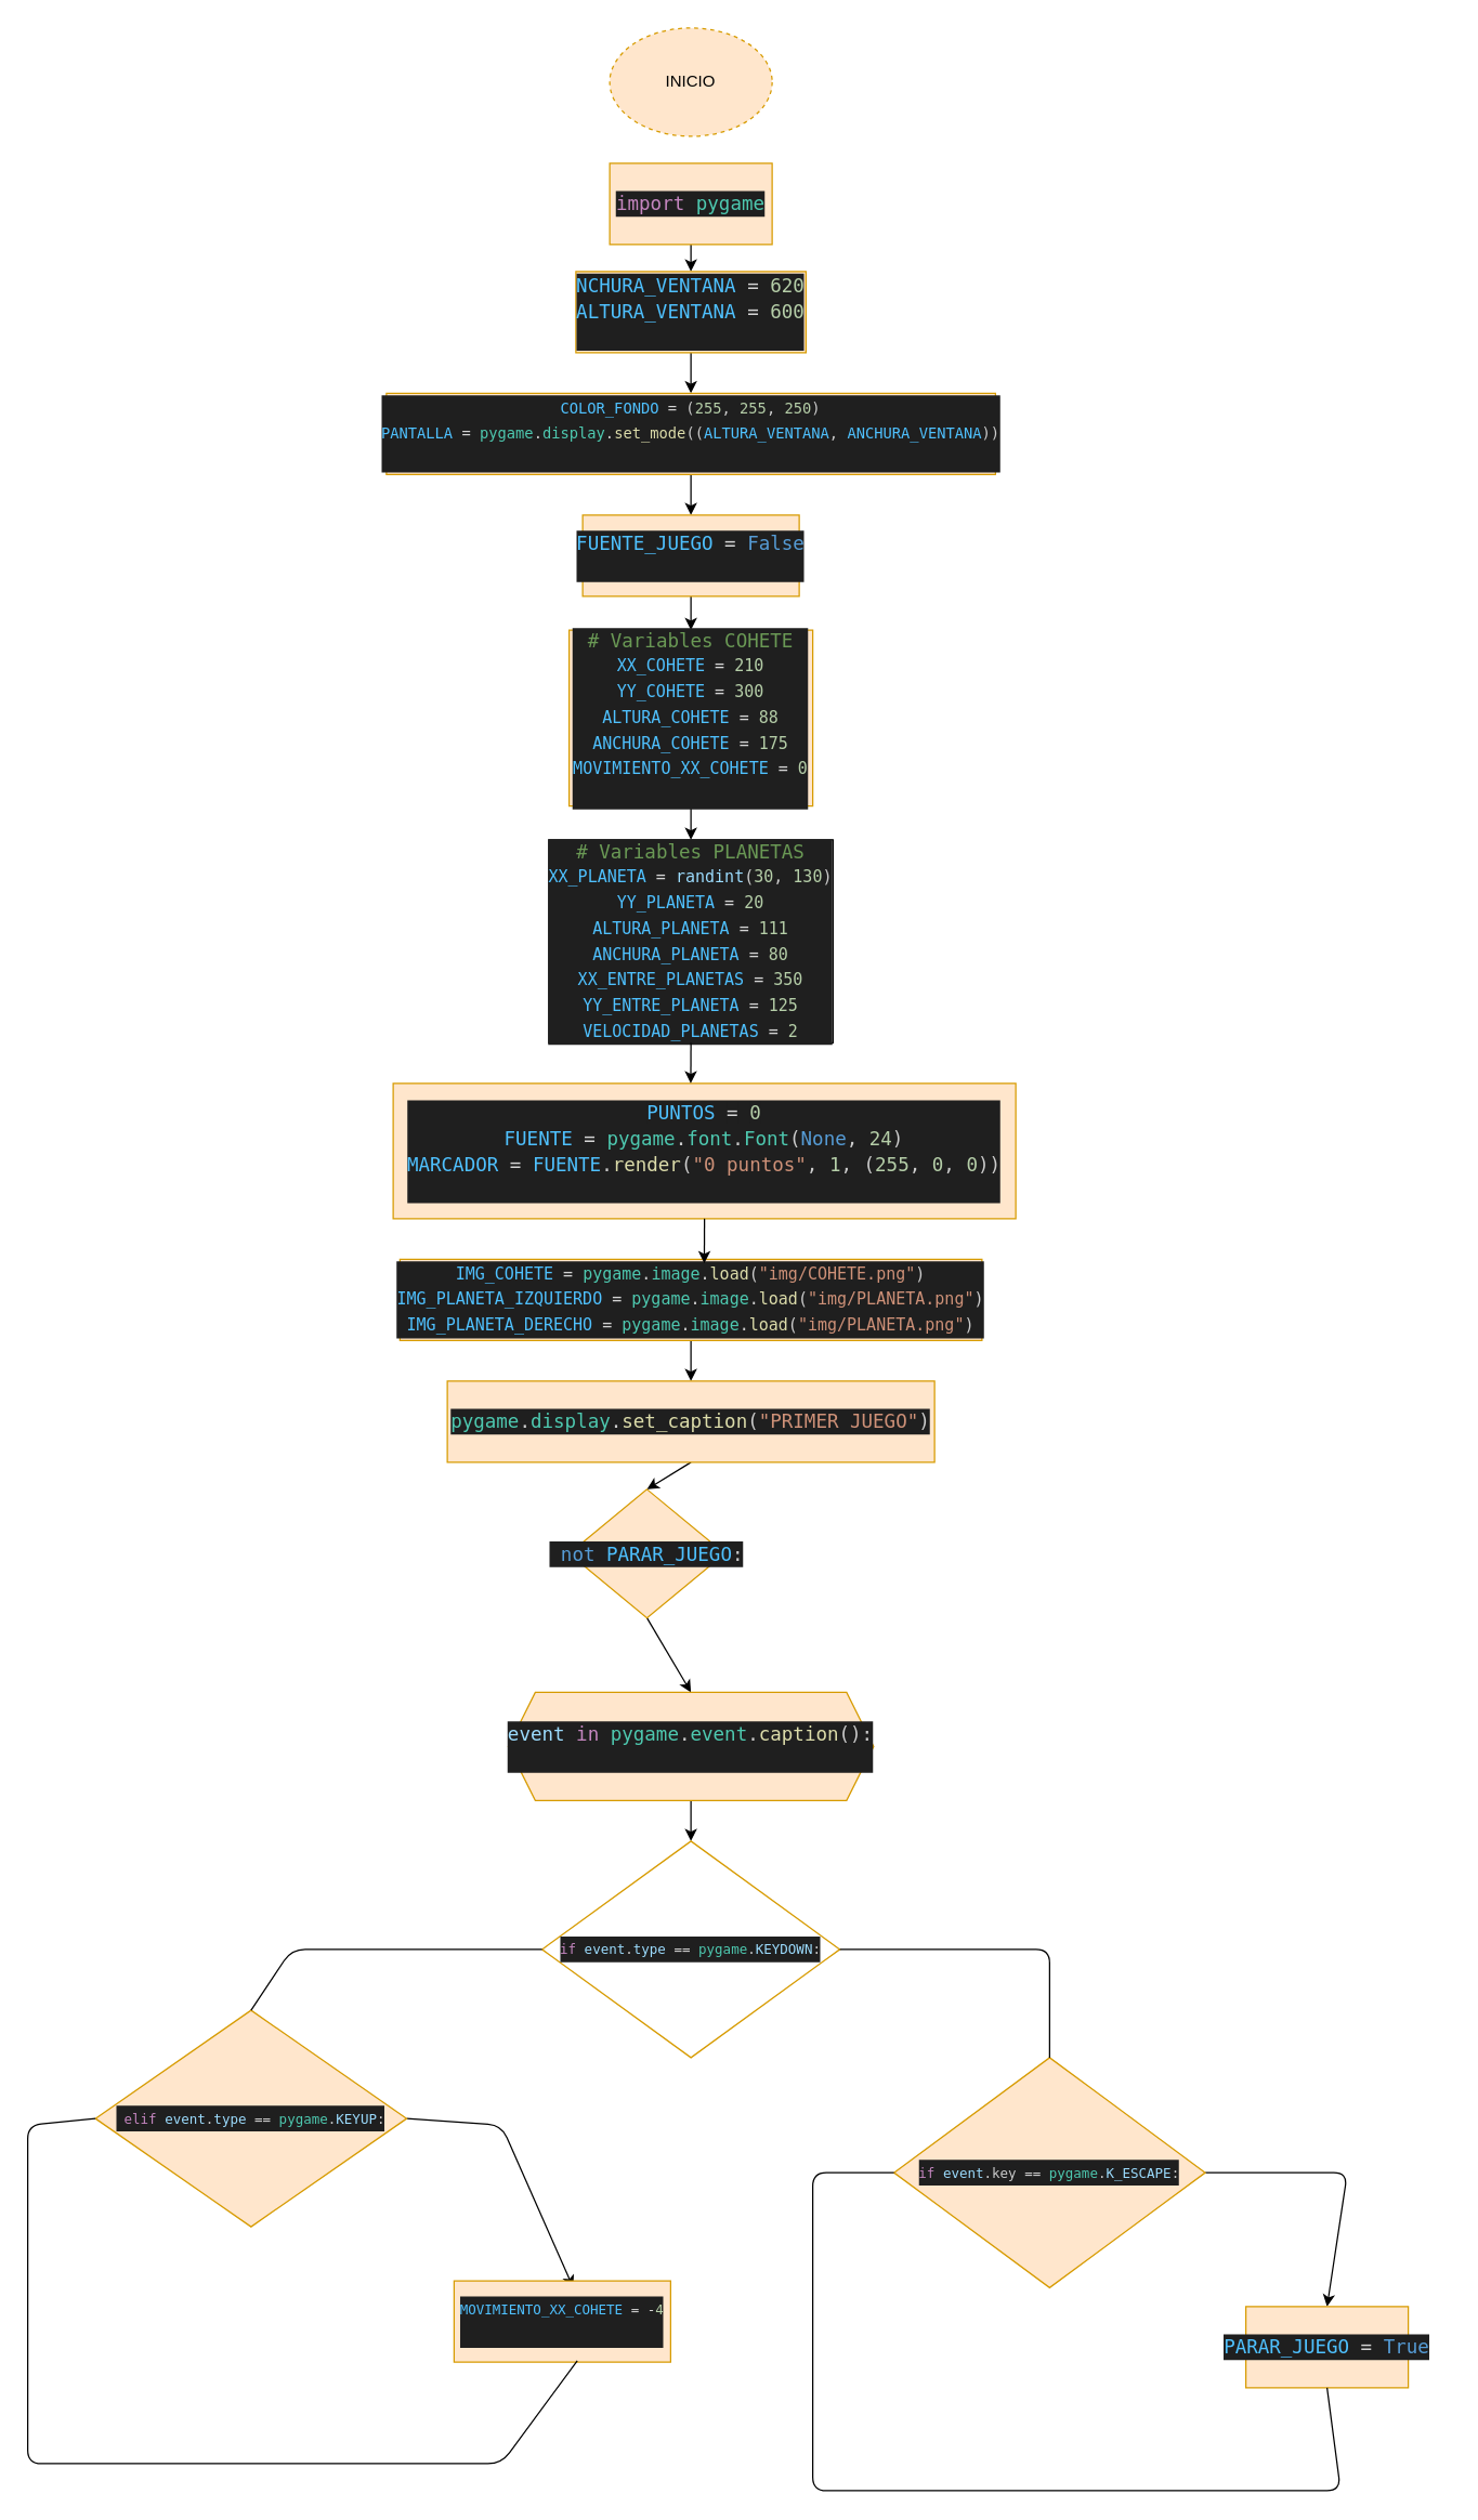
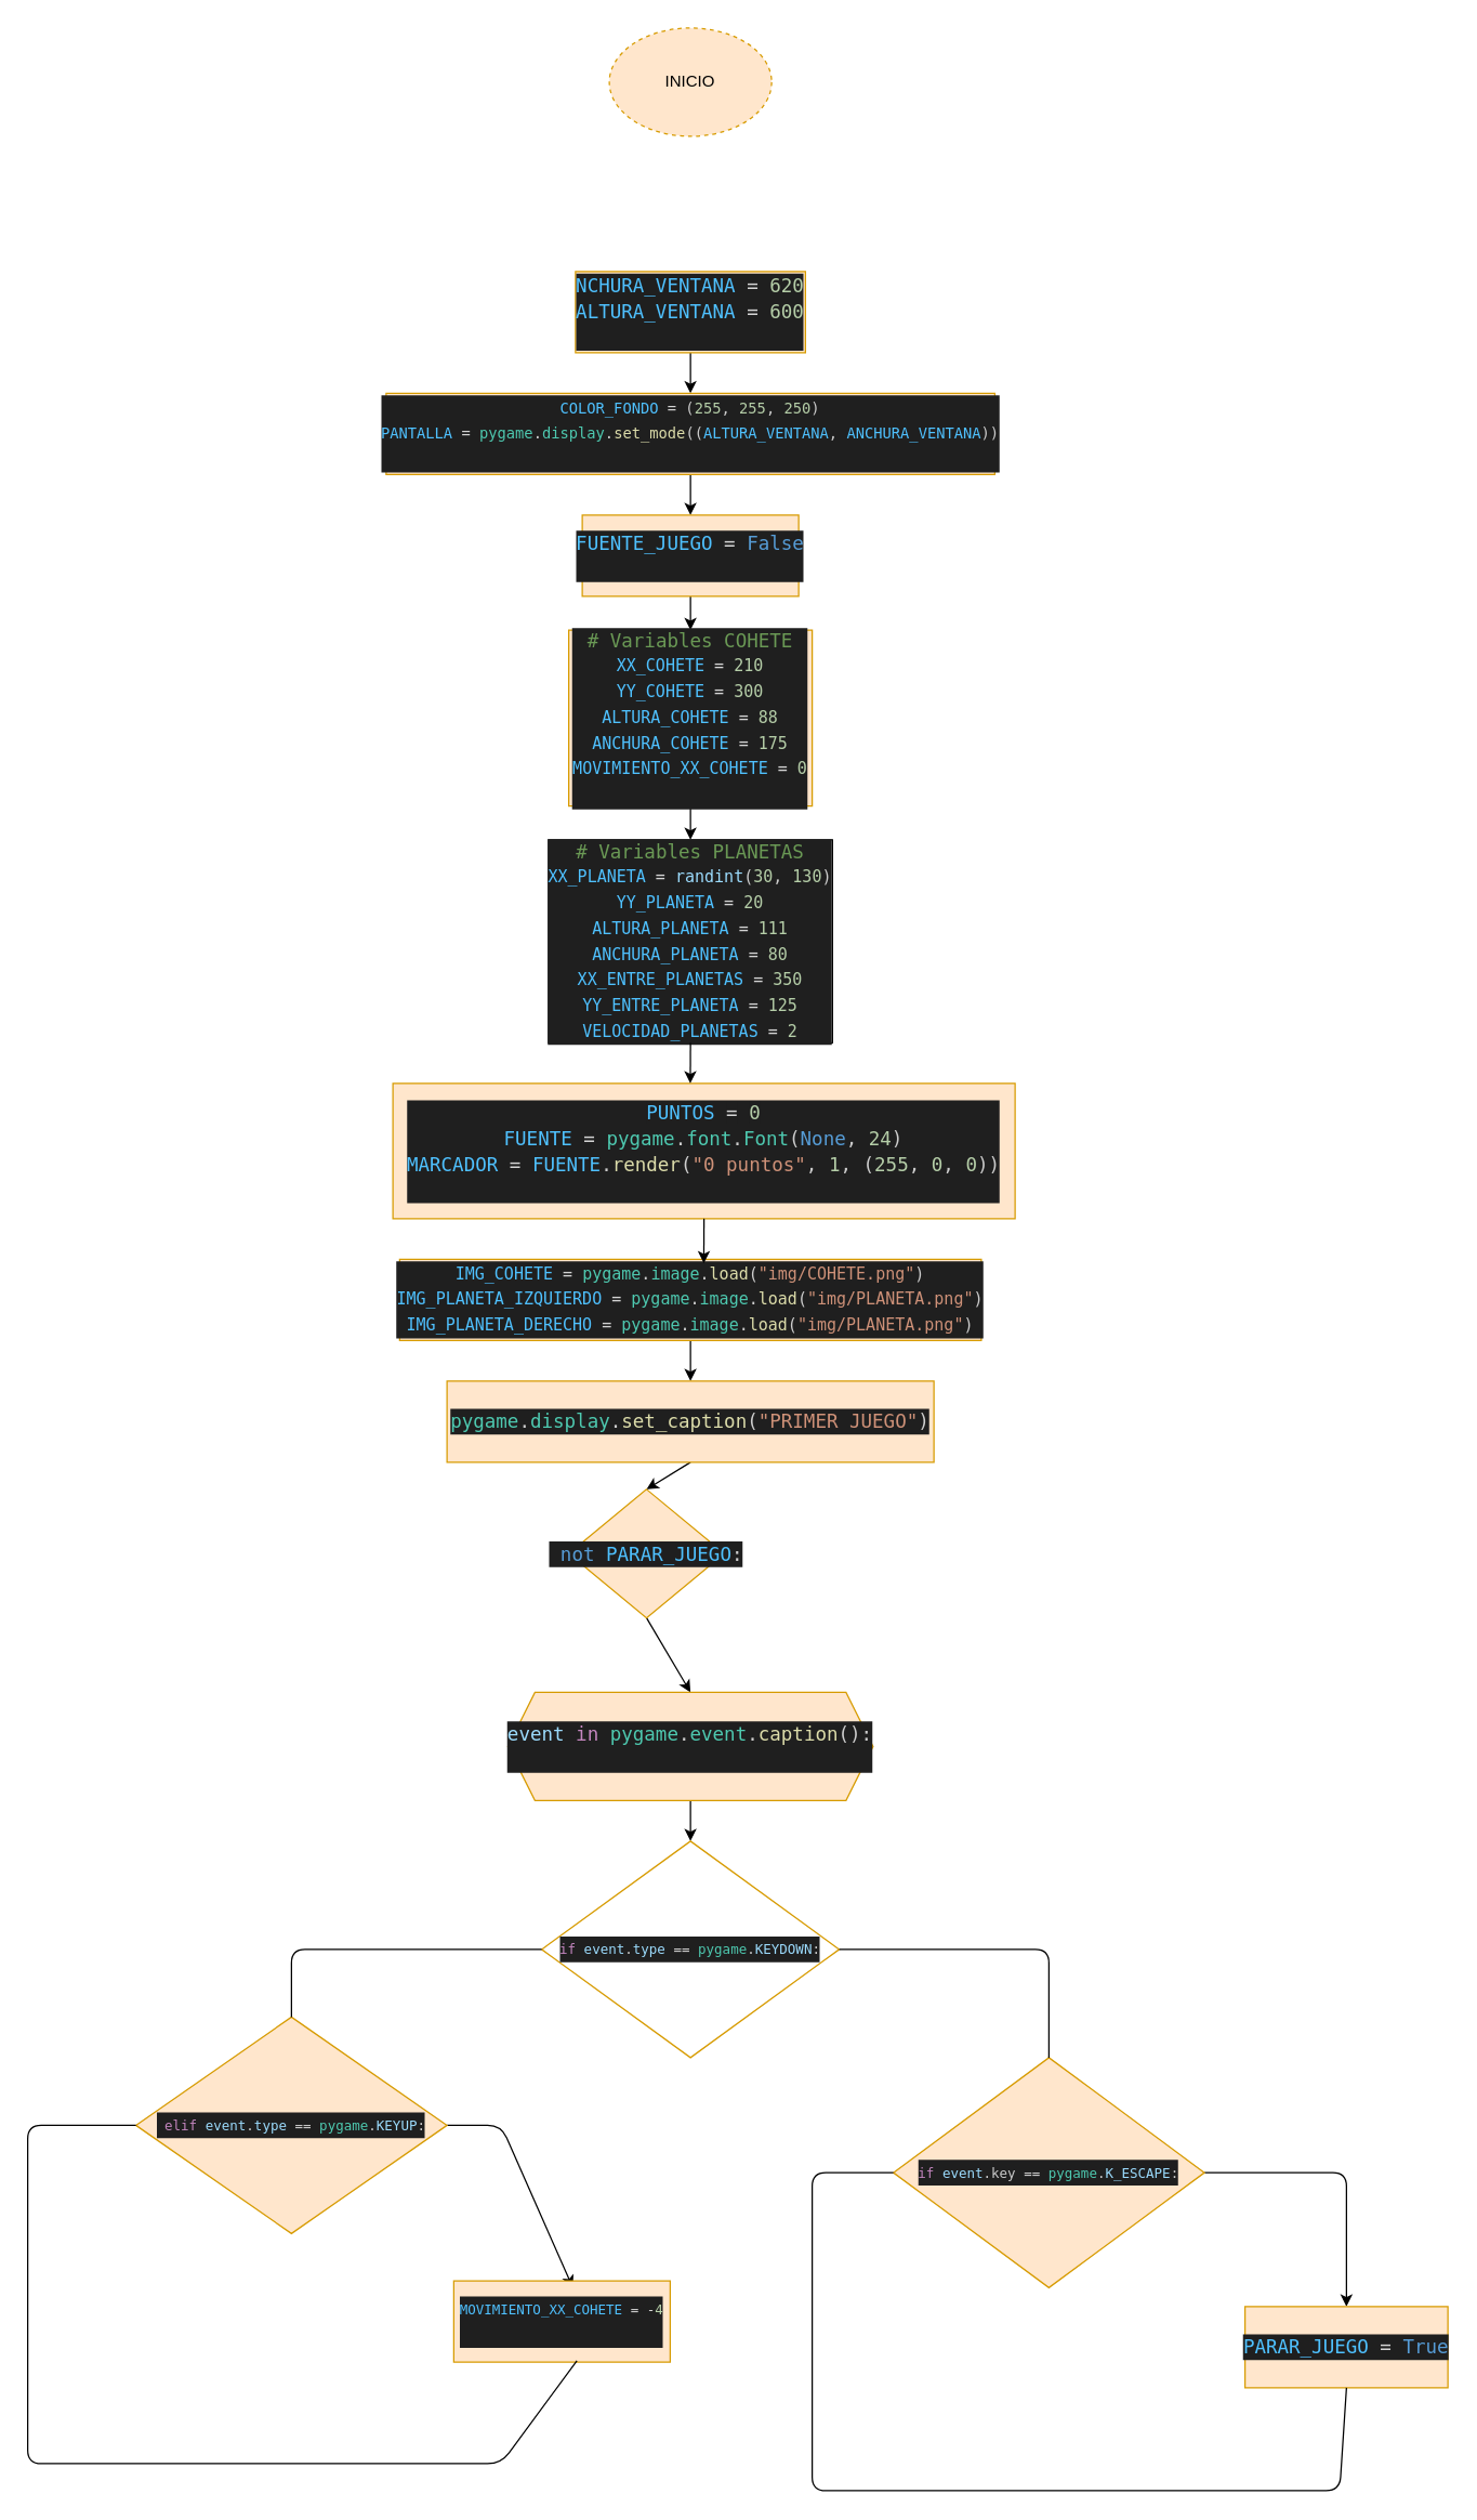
- <mxCell id="4" value="&lt;div style=&quot;color: rgb(204, 204, 204); background-color: rgb(31, 31, 31); font-family: &amp;quot;Droid Sans Mono&amp;quot;, &amp;quot;monospace&amp;quot;, monospace; font-size: 14px; line-height: 19px; white-space: pre;&quot;&gt;&lt;span style=&quot;color: #c586c0;&quot;&gt;import&lt;/span&gt;&lt;span style=&quot;color: #cccccc;&quot;&gt; &lt;/span&gt;&lt;span style=&quot;color: #4ec9b0;&quot;&gt;pygame&lt;/span&gt;&lt;/div&gt;" style="rounded=0;whiteSpace=wrap;html=1;fillColor=#ffe6cc;strokeColor=#d79b00;" parent="1" vertex="1"><mxGeometry x="450" y="120" width="120" height="60" as="geometry" /></mxCell>
- <mxCell id="3" style="edgeStyle=none;html=1;exitX=0.5;exitY=1;exitDx=0;exitDy=0;entryX=0.5;entryY=0;entryDx=0;entryDy=0;" parent="1" source="4" target="6" edge="1"><mxGeometry relative="1" as="geometry" /></mxCell>
- <mxCell id="27" value="&lt;div style=&quot;color: rgb(204, 204, 204); background-color: rgb(31, 31, 31); font-family: &amp;quot;Droid Sans Mono&amp;quot;, &amp;quot;monospace&amp;quot;, monospace; line-height: 19px; white-space: pre;&quot;&gt;&lt;font style=&quot;font-size: 10px;&quot;&gt;&lt;span style=&quot;color: rgb(204, 204, 204);&quot;&gt; &lt;/span&gt;&lt;span style=&quot;color: rgb(197, 134, 192);&quot;&gt;elif&lt;/span&gt;&lt;span style=&quot;color: rgb(204, 204, 204);&quot;&gt; &lt;/span&gt;&lt;span style=&quot;color: rgb(156, 220, 254);&quot;&gt;event&lt;/span&gt;&lt;span style=&quot;color: rgb(204, 204, 204);&quot;&gt;.&lt;/span&gt;&lt;span style=&quot;color: rgb(156, 220, 254);&quot;&gt;type&lt;/span&gt;&lt;span style=&quot;color: rgb(204, 204, 204);&quot;&gt; &lt;/span&gt;&lt;span style=&quot;color: rgb(212, 212, 212);&quot;&gt;==&lt;/span&gt;&lt;span style=&quot;color: rgb(204, 204, 204);&quot;&gt; &lt;/span&gt;&lt;span style=&quot;color: rgb(78, 201, 176);&quot;&gt;pygame&lt;/span&gt;&lt;span style=&quot;color: rgb(204, 204, 204);&quot;&gt;.&lt;/span&gt;&lt;span style=&quot;color: rgb(156, 220, 254);&quot;&gt;KEYUP&lt;/span&gt;&lt;span style=&quot;color: rgb(204, 204, 204);&quot;&gt;:&lt;/span&gt;&lt;/font&gt;&lt;/div&gt;" style="rhombus;whiteSpace=wrap;html=1;fillColor=#ffe6cc;strokeColor=#d79b00;" parent="1" vertex="1"><mxGeometry x="70" y="1485" width="230" height="160" as="geometry" /></mxCell>
+ <mxCell id="27" value="&lt;div style=&quot;color: rgb(204, 204, 204); background-color: rgb(31, 31, 31); font-family: &amp;quot;Droid Sans Mono&amp;quot;, &amp;quot;monospace&amp;quot;, monospace; line-height: 19px; white-space: pre;&quot;&gt;&lt;font style=&quot;font-size: 10px;&quot;&gt;&lt;span style=&quot;color: rgb(204, 204, 204);&quot;&gt; &lt;/span&gt;&lt;span style=&quot;color: rgb(197, 134, 192);&quot;&gt;elif&lt;/span&gt;&lt;span style=&quot;color: rgb(204, 204, 204);&quot;&gt; &lt;/span&gt;&lt;span style=&quot;color: rgb(156, 220, 254);&quot;&gt;event&lt;/span&gt;&lt;span style=&quot;color: rgb(204, 204, 204);&quot;&gt;.&lt;/span&gt;&lt;span style=&quot;color: rgb(156, 220, 254);&quot;&gt;type&lt;/span&gt;&lt;span style=&quot;color: rgb(204, 204, 204);&quot;&gt; &lt;/span&gt;&lt;span style=&quot;color: rgb(212, 212, 212);&quot;&gt;==&lt;/span&gt;&lt;span style=&quot;color: rgb(204, 204, 204);&quot;&gt; &lt;/span&gt;&lt;span style=&quot;color: rgb(78, 201, 176);&quot;&gt;pygame&lt;/span&gt;&lt;span style=&quot;color: rgb(204, 204, 204);&quot;&gt;.&lt;/span&gt;&lt;span style=&quot;color: rgb(156, 220, 254);&quot;&gt;KEYUP&lt;/span&gt;&lt;span style=&quot;color: rgb(204, 204, 204);&quot;&gt;:&lt;/span&gt;&lt;/font&gt;&lt;/div&gt;" style="rhombus;whiteSpace=wrap;html=1;fillColor=#ffe6cc;strokeColor=#d79b00;" parent="1" vertex="1"><mxGeometry x="100" y="1490" width="230" height="160" as="geometry" /></mxCell>
- <mxCell id="32" value="&lt;div style=&quot;color: rgb(204, 204, 204); background-color: rgb(31, 31, 31); font-family: &amp;quot;Droid Sans Mono&amp;quot;, &amp;quot;monospace&amp;quot;, monospace; font-size: 14px; line-height: 19px; white-space: pre;&quot;&gt;&lt;span style=&quot;color: #4fc1ff;&quot;&gt;PARAR_JUEGO&lt;/span&gt;&lt;span style=&quot;color: #cccccc;&quot;&gt; &lt;/span&gt;&lt;span style=&quot;color: #d4d4d4;&quot;&gt;=&lt;/span&gt;&lt;span style=&quot;color: #cccccc;&quot;&gt; &lt;/span&gt;&lt;span style=&quot;color: #569cd6;&quot;&gt;True&lt;/span&gt;&lt;/div&gt;" style="rounded=0;whiteSpace=wrap;html=1;fillColor=#ffe6cc;strokeColor=#d79b00;" parent="1" vertex="1"><mxGeometry x="920" y="1704" width="120" height="60" as="geometry" /></mxCell>
+ <mxCell id="32" value="&lt;div style=&quot;color: rgb(204, 204, 204); background-color: rgb(31, 31, 31); font-family: &amp;quot;Droid Sans Mono&amp;quot;, &amp;quot;monospace&amp;quot;, monospace; font-size: 14px; line-height: 19px; white-space: pre;&quot;&gt;&lt;span style=&quot;color: #4fc1ff;&quot;&gt;PARAR_JUEGO&lt;/span&gt;&lt;span style=&quot;color: #cccccc;&quot;&gt; &lt;/span&gt;&lt;span style=&quot;color: #d4d4d4;&quot;&gt;=&lt;/span&gt;&lt;span style=&quot;color: #cccccc;&quot;&gt; &lt;/span&gt;&lt;span style=&quot;color: #569cd6;&quot;&gt;True&lt;/span&gt;&lt;/div&gt;" style="rounded=0;whiteSpace=wrap;html=1;fillColor=#ffe6cc;strokeColor=#d79b00;" parent="1" vertex="1"><mxGeometry x="920" y="1704" width="150" height="60" as="geometry" /></mxCell>
